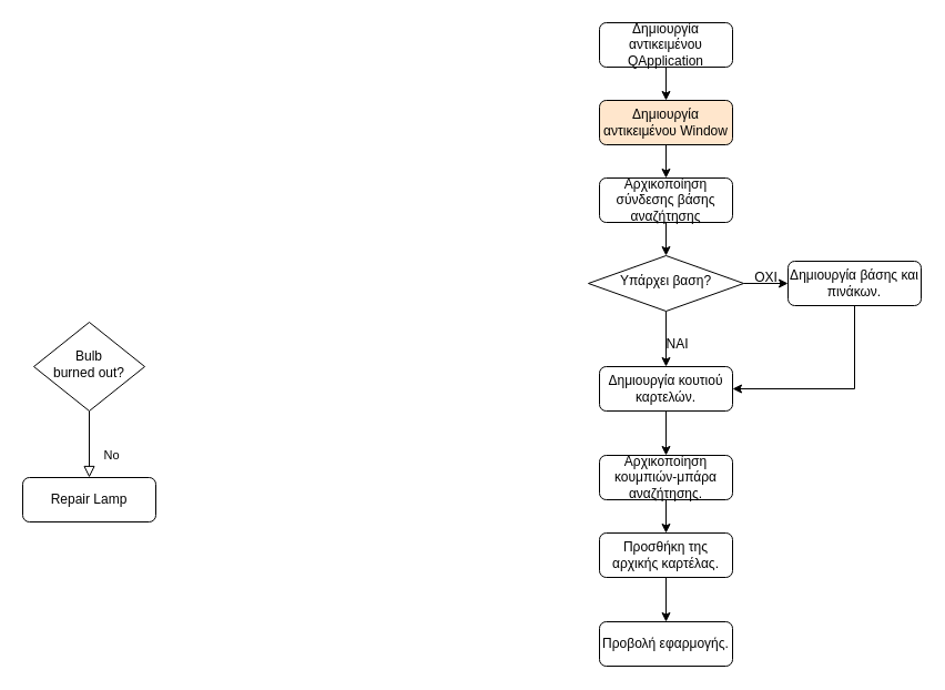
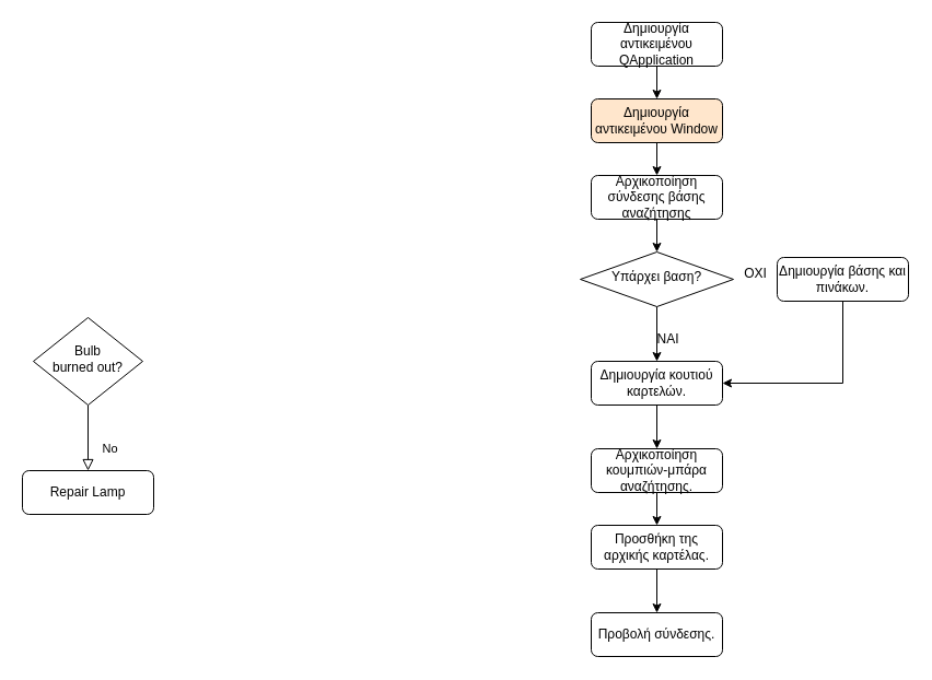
- <mxCell id="4" style="edgeStyle=orthogonalEdgeStyle;rounded=0;orthogonalLoop=1;jettySize=auto;html=1;entryX=0;entryY=0.5;entryDx=0;entryDy=0;" edge="1" parent="1" source="6" target="17"><mxGeometry relative="1" as="geometry" /></mxCell>
- <mxCell id="24" value="Προβολή εφαρμογής." style="rounded=1;whiteSpace=wrap;html=1;fontSize=12;glass=0;strokeWidth=1;shadow=0;" vertex="1" parent="1"><mxGeometry x="540" y="560" width="120" height="40" as="geometry" /></mxCell>
+ <mxCell id="24" value="Προβολή σύνδεσης." style="rounded=1;whiteSpace=wrap;html=1;fontSize=12;glass=0;strokeWidth=1;shadow=0;" vertex="1" parent="1"><mxGeometry x="540" y="560" width="120" height="40" as="geometry" /></mxCell>
